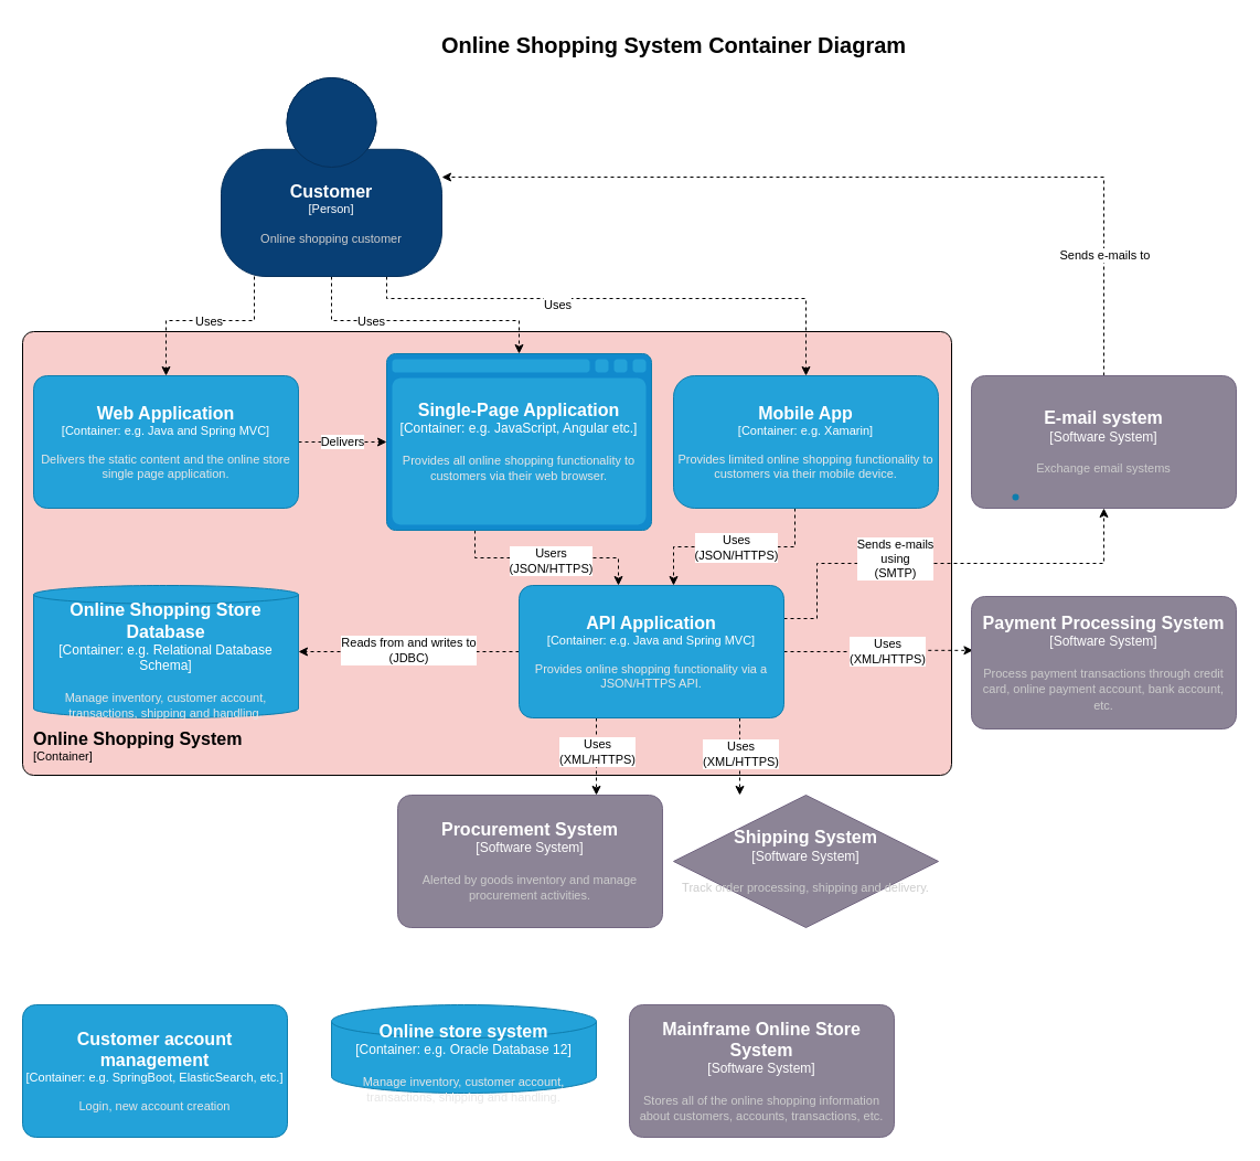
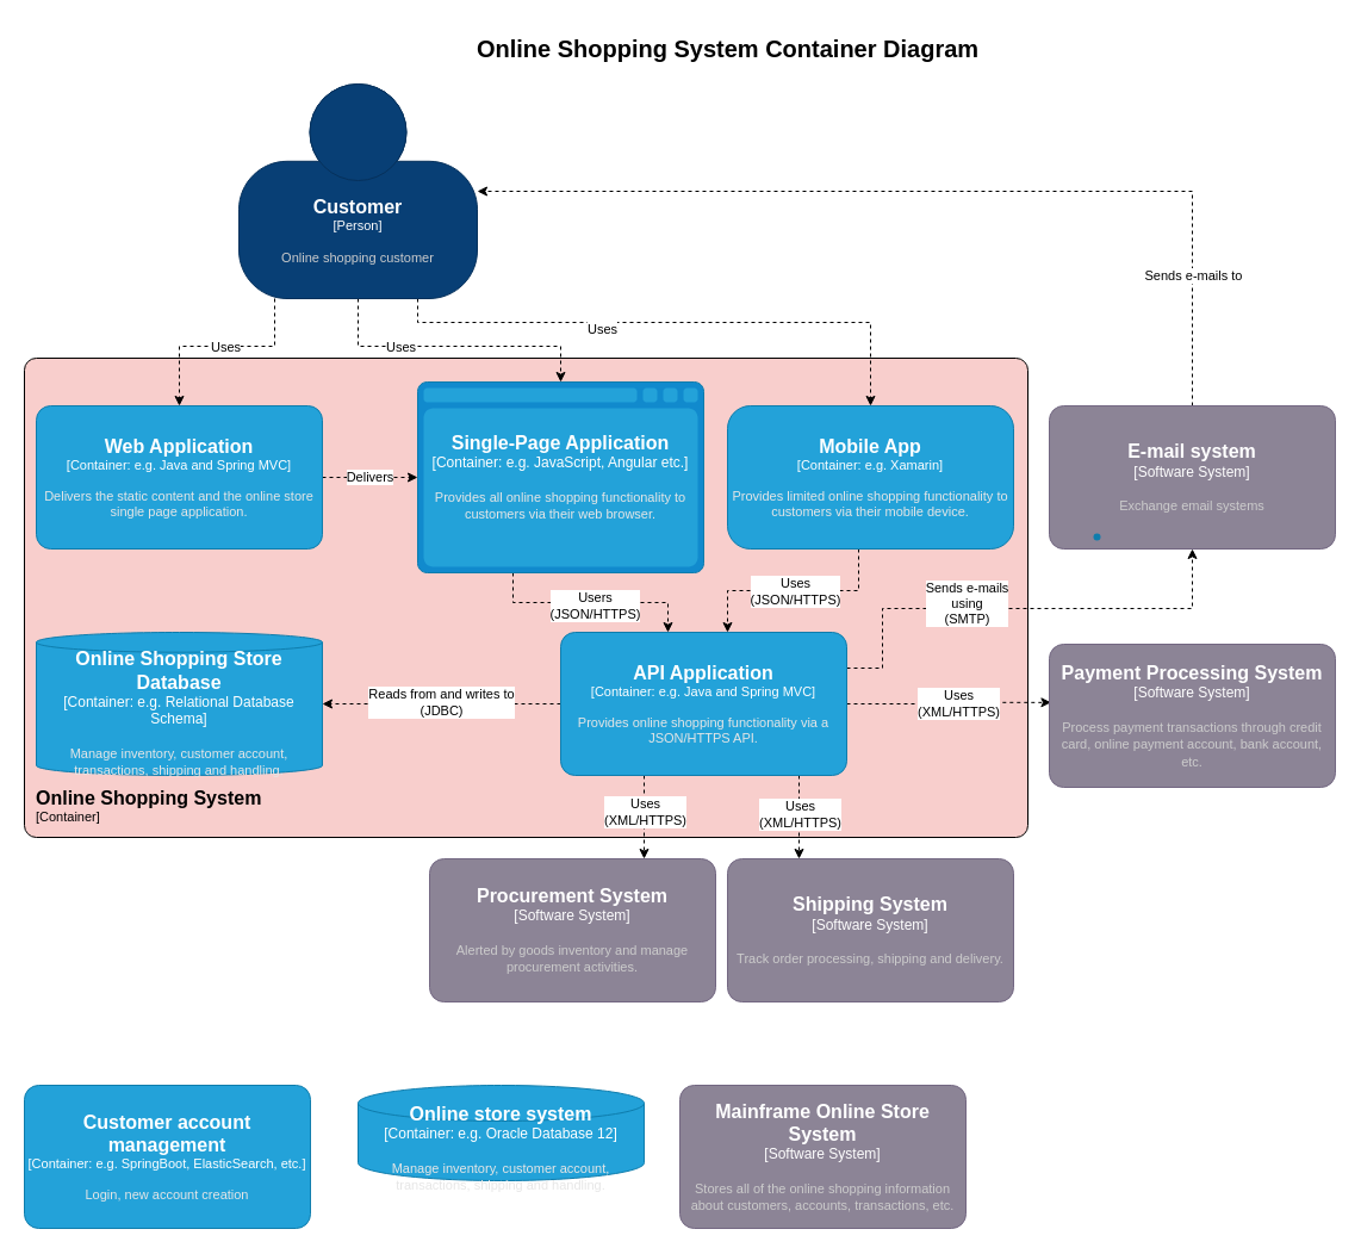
- <mxCell id="38" value="&lt;font style=&quot;font-size: 16px&quot;&gt;&lt;b&gt;Shipping System&lt;/b&gt;&lt;/font&gt;&lt;div&gt;[Software System]&lt;/div&gt;&lt;br&gt;&lt;div&gt;&lt;font style=&quot;font-size: 11px&quot;&gt;&lt;font color=&quot;#cccccc&quot;&gt;Track order processing, shipping and delivery.&lt;/font&gt;&lt;/div&gt;" style="rhombus;whiteSpace=wrap;html=1;labelBackgroundColor=none;fillColor=#8C8496;fontColor=#ffffff;align=center;arcSize=10;strokeColor=#736782;metaEdit=1;resizable=0;points=[[0.25,0,0],[0.5,0,0],[0.75,0,0],[1,0.25,0],[1,0.5,0],[1,0.75,0],[0.75,1,0],[0.5,1,0],[0.25,1,0],[0,0.75,0],[0,0.5,0],[0,0.25,0]];" parent="1" vertex="1"><mxGeometry x="610" y="720" width="240" height="120" as="geometry" /></mxCell>
+ <mxCell id="38" value="&lt;font style=&quot;font-size: 16px&quot;&gt;&lt;b&gt;Shipping System&lt;/b&gt;&lt;/font&gt;&lt;div&gt;[Software System]&lt;/div&gt;&lt;br&gt;&lt;div&gt;&lt;font style=&quot;font-size: 11px&quot;&gt;&lt;font color=&quot;#cccccc&quot;&gt;Track order processing, shipping and delivery.&lt;/font&gt;&lt;/div&gt;" style="rounded=1;whiteSpace=wrap;html=1;labelBackgroundColor=none;fillColor=#8C8496;fontColor=#ffffff;align=center;arcSize=10;strokeColor=#736782;metaEdit=1;resizable=0;points=[[0.25,0,0],[0.5,0,0],[0.75,0,0],[1,0.25,0],[1,0.5,0],[1,0.75,0],[0.75,1,0],[0.5,1,0],[0.25,1,0],[0,0.75,0],[0,0.5,0],[0,0.25,0]];" parent="1" vertex="1"><mxGeometry x="610" y="720" width="240" height="120" as="geometry" /></mxCell>
